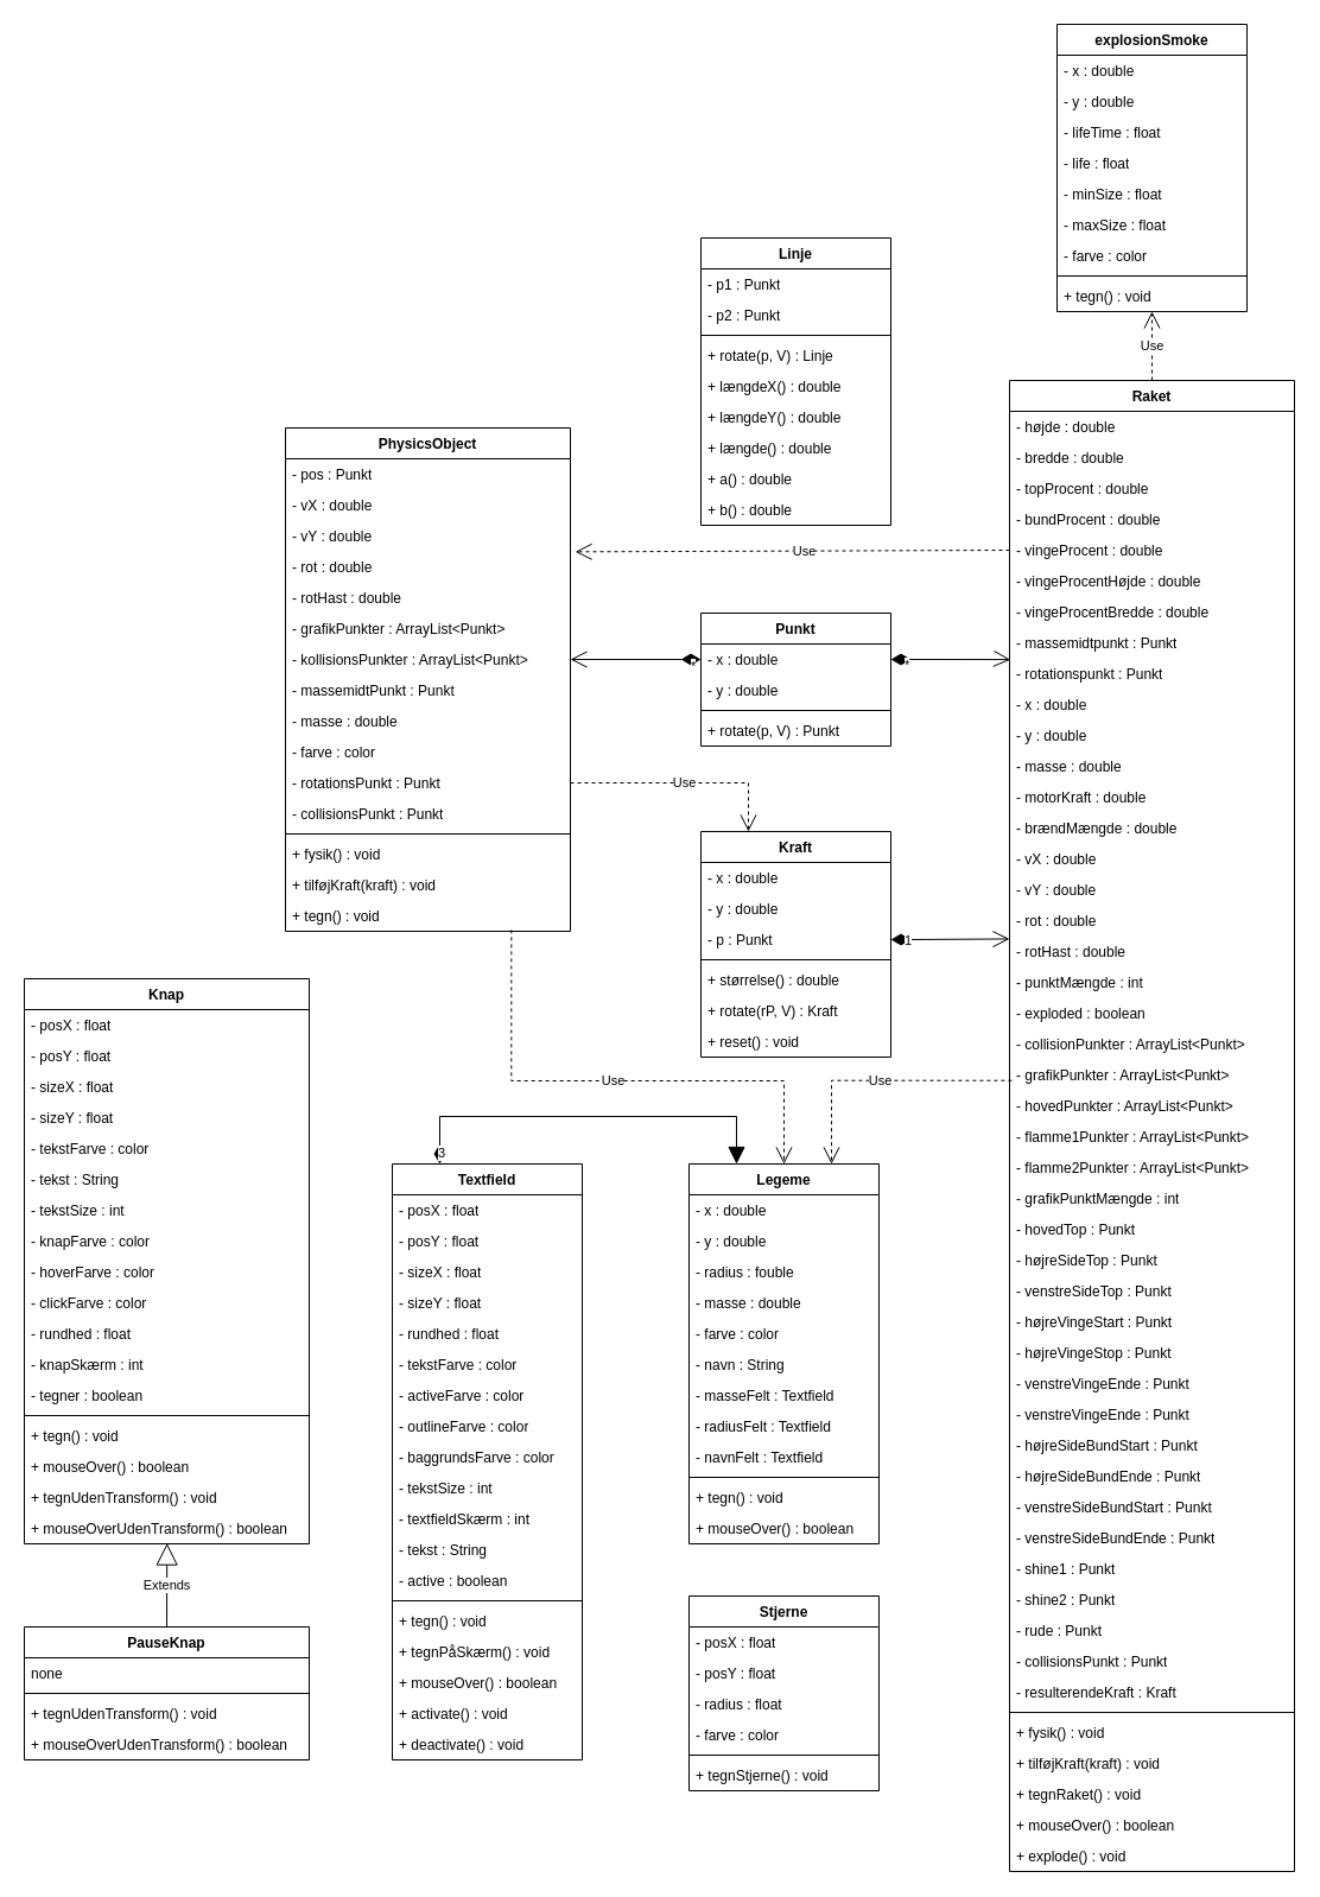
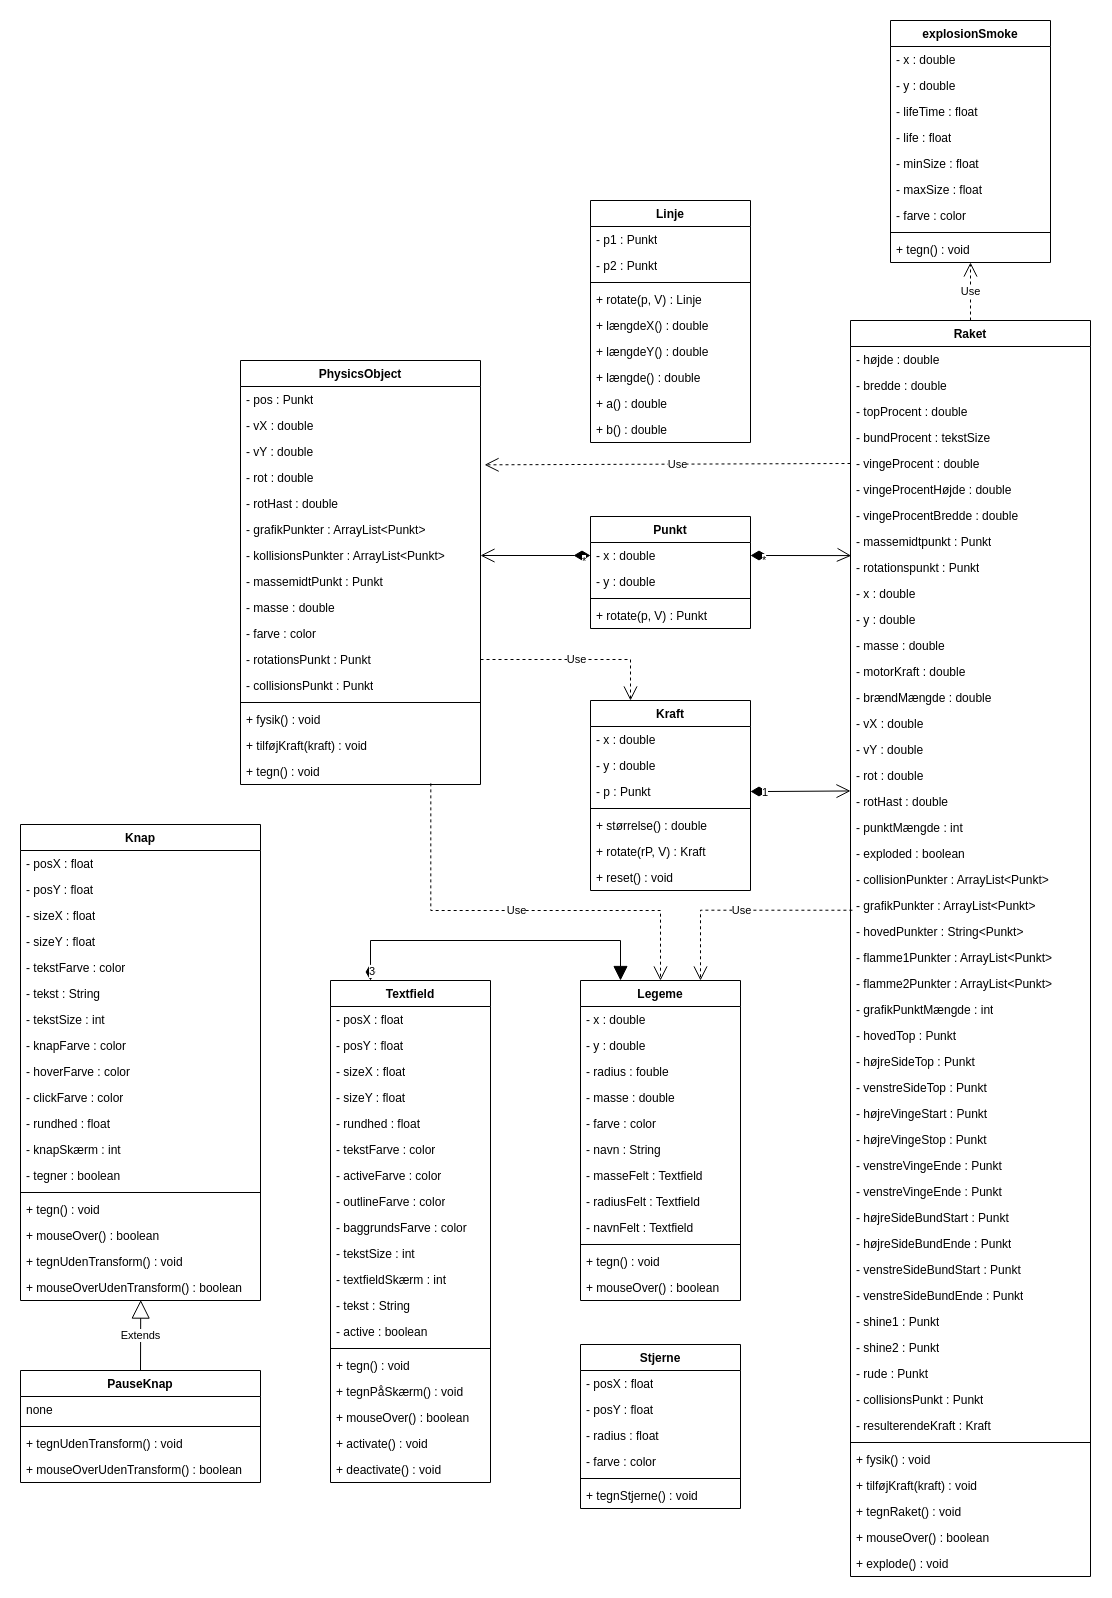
- <mxCell id="100" value="-&amp;nbsp;bundProcent : double" style="text;strokeColor=none;fillColor=none;align=left;verticalAlign=top;spacingLeft=4;spacingRight=4;overflow=hidden;rotatable=0;points=[[0,0.5],[1,0.5]];portConstraint=eastwest;whiteSpace=wrap;html=1;" parent="96" vertex="1"><mxGeometry y="104" width="240" height="26" as="geometry" /></mxCell>
+ <mxCell id="100" value="-&amp;nbsp;bundProcent : tekstSize" style="text;strokeColor=none;fillColor=none;align=left;verticalAlign=top;spacingLeft=4;spacingRight=4;overflow=hidden;rotatable=0;points=[[0,0.5],[1,0.5]];portConstraint=eastwest;whiteSpace=wrap;html=1;" parent="96" vertex="1"><mxGeometry y="104" width="240" height="26" as="geometry" /></mxCell>
- <mxCell id="119" value="-&amp;nbsp;hovedPunkter : ArrayList&amp;lt;Punkt&amp;gt;" style="text;strokeColor=none;fillColor=none;align=left;verticalAlign=top;spacingLeft=4;spacingRight=4;overflow=hidden;rotatable=0;points=[[0,0.5],[1,0.5]];portConstraint=eastwest;whiteSpace=wrap;html=1;" parent="96" vertex="1"><mxGeometry y="598" width="240" height="26" as="geometry" /></mxCell>
+ <mxCell id="119" value="-&amp;nbsp;hovedPunkter : String&amp;lt;Punkt&amp;gt;" style="text;strokeColor=none;fillColor=none;align=left;verticalAlign=top;spacingLeft=4;spacingRight=4;overflow=hidden;rotatable=0;points=[[0,0.5],[1,0.5]];portConstraint=eastwest;whiteSpace=wrap;html=1;" parent="96" vertex="1"><mxGeometry y="598" width="240" height="26" as="geometry" /></mxCell>
